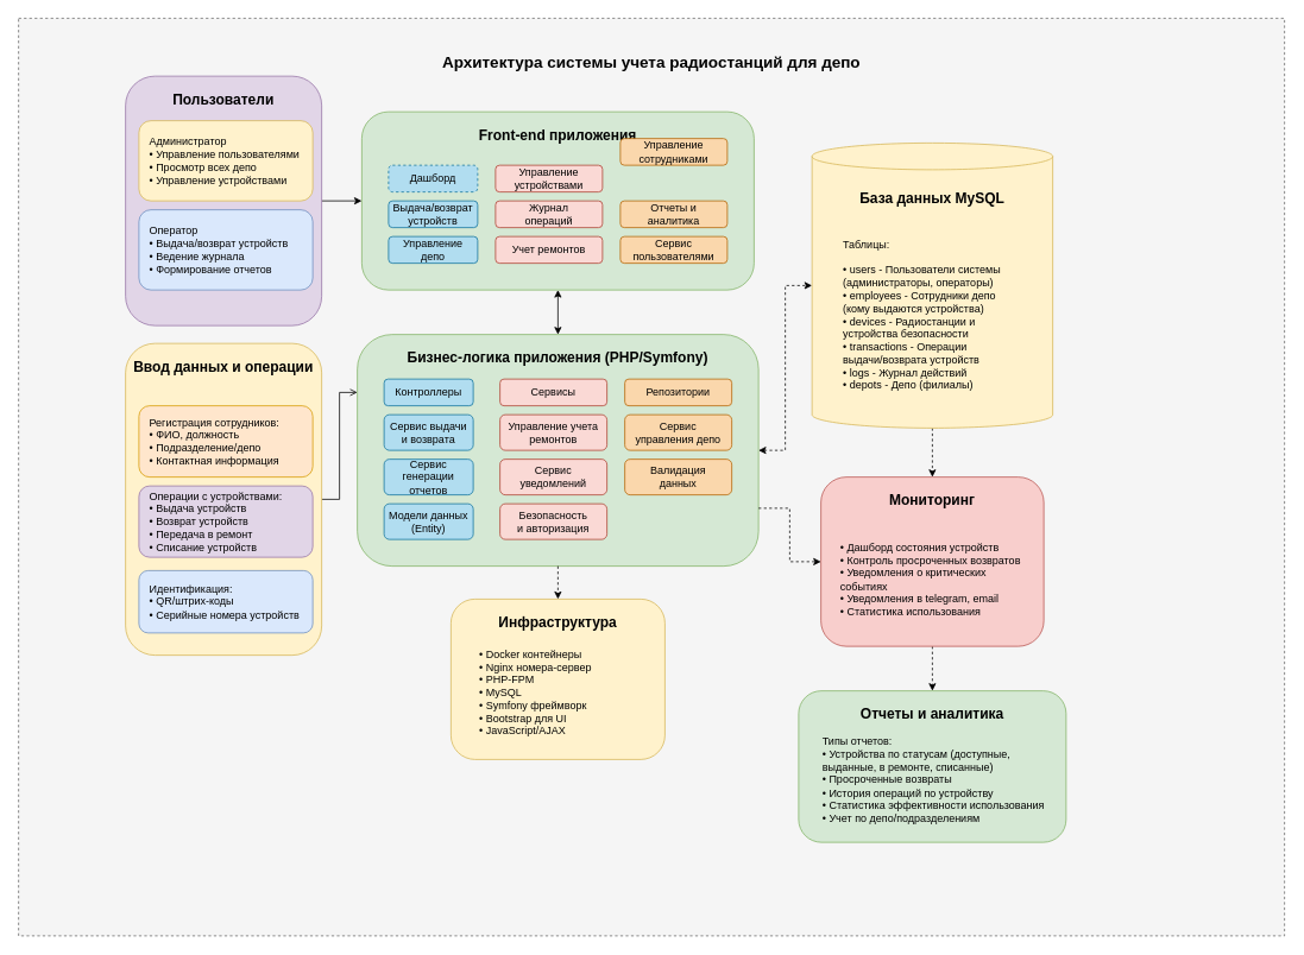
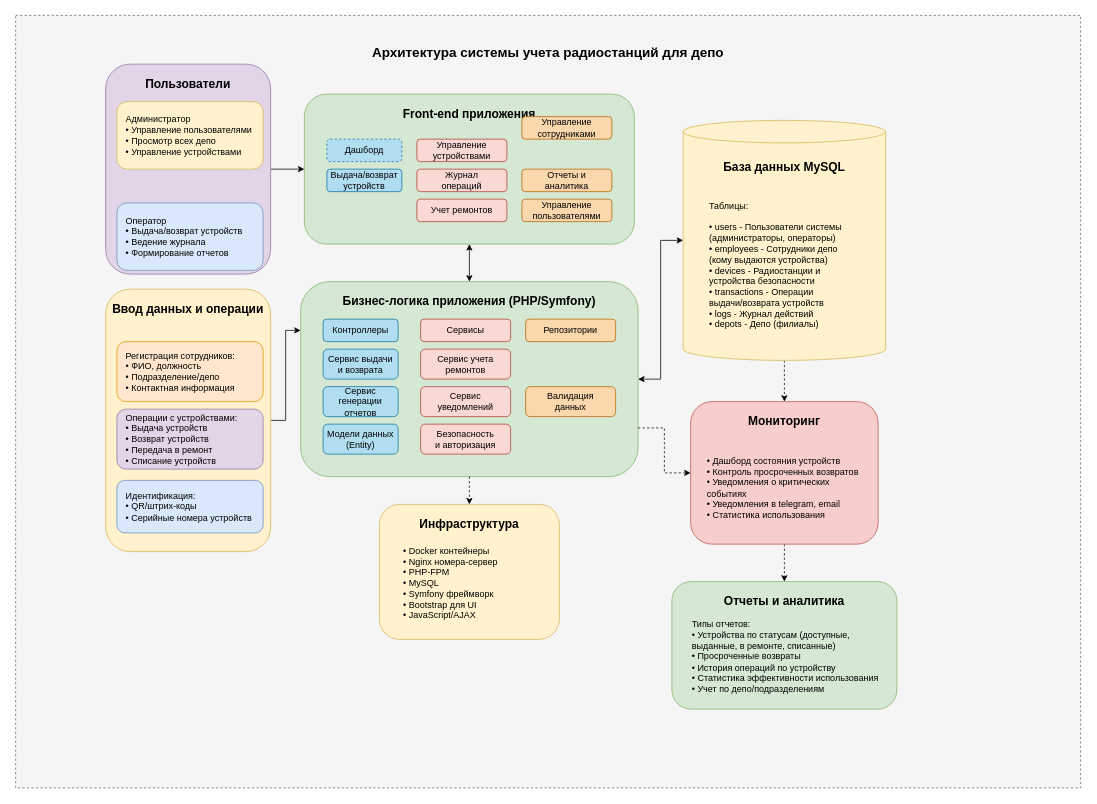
- <mxCell id="43" value="Оператор&#10;• Выдача/возврат устройств&#10;• Ведение журнала&#10;• Формирование отчетов" style="rounded=1;whiteSpace=wrap;html=1;fillColor=#dae8fc;strokeColor=#6c8ebf;fontColor=#000000;fontSize=12;align=left;spacing=4;spacingLeft=8;" parent="40" vertex="1"><mxGeometry x="15" y="150" width="195" height="90" as="geometry" /></mxCell>
+ <mxCell id="43" value="Оператор&#10;• Выдача/возврат устройств&#10;• Ведение журнала&#10;• Формирование отчетов" style="rounded=1;whiteSpace=wrap;html=1;fillColor=#dae8fc;strokeColor=#6c8ebf;fontColor=#000000;fontSize=12;align=left;spacing=4;spacingLeft=8;" parent="40" vertex="1"><mxGeometry x="15" y="185" width="195" height="90" as="geometry" /></mxCell>
- <mxCell id="61" value="Управление&#10;депо" style="rounded=1;whiteSpace=wrap;html=1;fillColor=#b1ddf0;strokeColor=#10739e;fontColor=#000000;fontSize=12;" parent="53" vertex="1"><mxGeometry x="30" y="140" width="100" height="30" as="geometry" /></mxCell>
- <mxCell id="63" value="Сервис&#10;пользователями" style="rounded=1;whiteSpace=wrap;html=1;fillColor=#fad7ac;strokeColor=#b46504;fontColor=#000000;fontSize=12;" parent="53" vertex="1"><mxGeometry x="290" y="140" width="120" height="30" as="geometry" /></mxCell>
+ <mxCell id="63" value="Управление&#10;пользователями" style="rounded=1;whiteSpace=wrap;html=1;fillColor=#fad7ac;strokeColor=#b46504;fontColor=#000000;fontSize=12;" parent="53" vertex="1"><mxGeometry x="290" y="140" width="120" height="30" as="geometry" /></mxCell>
- <mxCell id="23" value="" style="endArrow=classic;startArrow=classic;html=1;rounded=0;exitX=1;exitY=0.5;exitDx=0;exitDy=0;entryX=0;entryY=0.5;entryDx=0;entryDy=0;entryPerimeter=0;strokeColor=#000000;fontColor=#000000;edgeStyle=orthogonalEdgeStyle;dashed=1;" parent="1" source="7" target="37" edge="1"><mxGeometry width="50" height="50" relative="1" as="geometry"><mxPoint x="770" y="435" as="sourcePoint" /><mxPoint x="820" y="385" as="targetPoint" /></mxGeometry></mxCell>
+ <mxCell id="23" value="" style="endArrow=classic;startArrow=classic;html=1;rounded=0;exitX=1;exitY=0.5;exitDx=0;exitDy=0;entryX=0;entryY=0.5;entryDx=0;entryDy=0;entryPerimeter=0;strokeColor=#000000;fontColor=#000000;edgeStyle=orthogonalEdgeStyle;" parent="1" source="7" target="37" edge="1"><mxGeometry width="50" height="50" relative="1" as="geometry"><mxPoint x="770" y="435" as="sourcePoint" /><mxPoint x="820" y="385" as="targetPoint" /></mxGeometry></mxCell>
- <mxCell id="21" value="" style="endArrow=open;html=1;rounded=0;exitX=1;exitY=0.5;exitDx=0;exitDy=0;entryX=0;entryY=0.25;entryDx=0;entryDy=0;strokeColor=#000000;fontColor=#000000;edgeStyle=orthogonalEdgeStyle;" parent="1" source="45" target="7" edge="1"><mxGeometry width="50" height="50" relative="1" as="geometry"><mxPoint x="370" y="435" as="sourcePoint" /><mxPoint x="420" y="385" as="targetPoint" /></mxGeometry></mxCell>
+ <mxCell id="21" value="" style="endArrow=classic;html=1;rounded=0;exitX=1;exitY=0.5;exitDx=0;exitDy=0;entryX=0;entryY=0.25;entryDx=0;entryDy=0;strokeColor=#000000;fontColor=#000000;edgeStyle=orthogonalEdgeStyle;" parent="1" source="45" target="7" edge="1"><mxGeometry width="50" height="50" relative="1" as="geometry"><mxPoint x="370" y="435" as="sourcePoint" /><mxPoint x="420" y="385" as="targetPoint" /></mxGeometry></mxCell>
- <mxCell id="13" value="Управление учета&#10;ремонтов" style="rounded=1;whiteSpace=wrap;html=1;fillColor=#fad9d5;strokeColor=#ae4132;fontColor=#000000;fontSize=12;align=center;spacing=2;" parent="1" vertex="1"><mxGeometry x="560" y="465" width="120" height="40" as="geometry" /></mxCell>
+ <mxCell id="13" value="Сервис учета&#10;ремонтов" style="rounded=1;whiteSpace=wrap;html=1;fillColor=#fad9d5;strokeColor=#ae4132;fontColor=#000000;fontSize=12;align=center;spacing=2;" parent="1" vertex="1"><mxGeometry x="560" y="465" width="120" height="40" as="geometry" /></mxCell>
- <mxCell id="14" value="Сервис&#10;управления депо" style="rounded=1;whiteSpace=wrap;html=1;fillColor=#fad7ac;strokeColor=#b46504;fontColor=#000000;fontSize=12;align=center;spacing=2;" parent="1" vertex="1"><mxGeometry x="700" y="465" width="120" height="40" as="geometry" /></mxCell>
